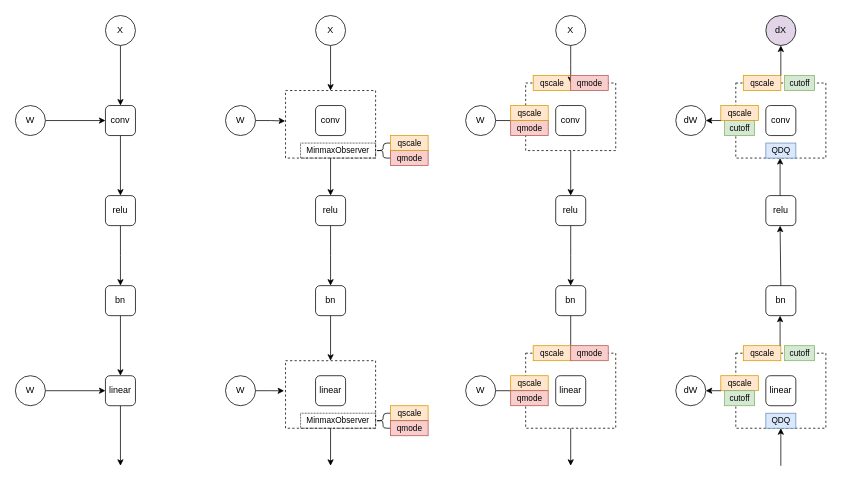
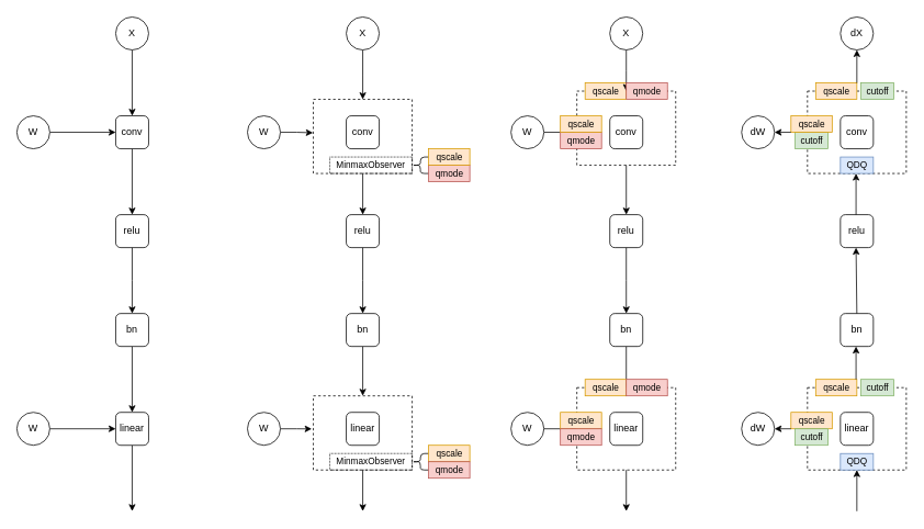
- <mxCell id="67" value="dX" style="ellipse;whiteSpace=wrap;html=1;aspect=fixed;fillColor=#e1d5e7;" vertex="1" parent="1"><mxGeometry x="1020" y="20" width="40" height="40" as="geometry" /></mxCell>
+ <mxCell id="67" value="dX" style="ellipse;whiteSpace=wrap;html=1;aspect=fixed;" vertex="1" parent="1"><mxGeometry x="1020" y="20" width="40" height="40" as="geometry" /></mxCell>
